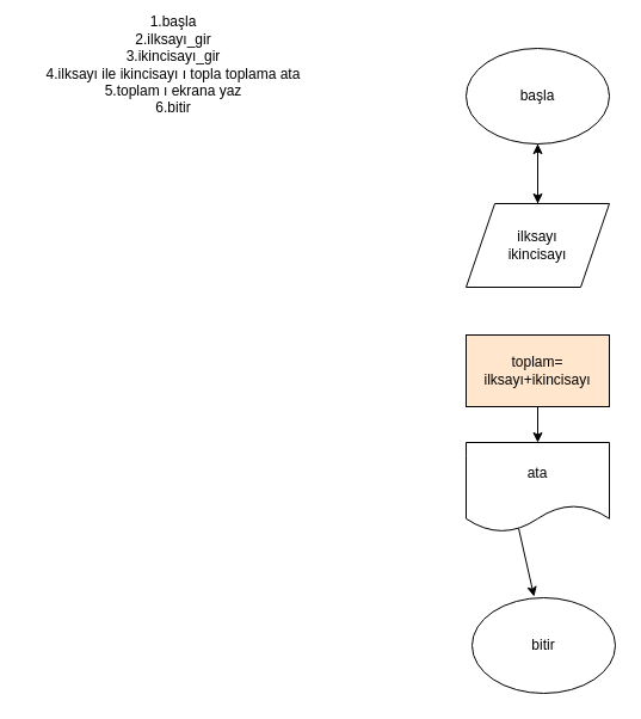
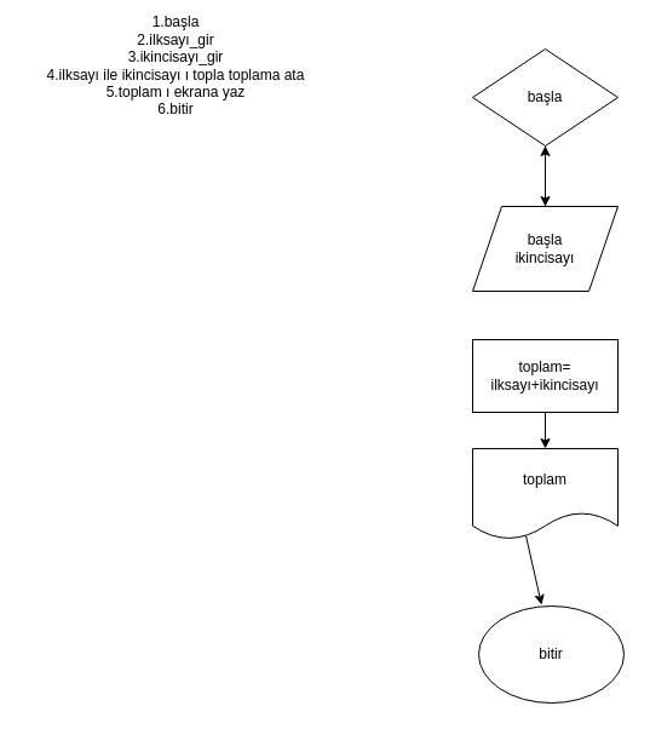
- <mxCell id="4" value="başla" style="ellipse;whiteSpace=wrap;html=1;" vertex="1" parent="1"><mxGeometry x="390" y="40" width="120" height="80" as="geometry" /></mxCell>
+ <mxCell id="4" value="başla" style="rhombus;whiteSpace=wrap;html=1;" vertex="1" parent="1"><mxGeometry x="390" y="40" width="120" height="80" as="geometry" /></mxCell>
- <mxCell id="6" value="ilksayı&lt;br&gt;ikincisayı" style="shape=parallelogram;perimeter=parallelogramPerimeter;whiteSpace=wrap;html=1;" vertex="1" parent="1"><mxGeometry x="390" y="170" width="120" height="70" as="geometry" /></mxCell>
+ <mxCell id="6" value="başla&lt;br&gt;ikincisayı" style="shape=parallelogram;perimeter=parallelogramPerimeter;whiteSpace=wrap;html=1;" vertex="1" parent="1"><mxGeometry x="390" y="170" width="120" height="70" as="geometry" /></mxCell>
- <mxCell id="8" value="toplam=&lt;br&gt;ilksayı+ikincisayı" style="rounded=0;whiteSpace=wrap;html=1;fillColor=#ffe6cc;" vertex="1" parent="1"><mxGeometry x="390" y="280" width="120" height="60" as="geometry" /></mxCell>
+ <mxCell id="8" value="toplam=&lt;br&gt;ilksayı+ikincisayı" style="rounded=0;whiteSpace=wrap;html=1;" vertex="1" parent="1"><mxGeometry x="390" y="280" width="120" height="60" as="geometry" /></mxCell>
- <mxCell id="9" value="ata" style="shape=document;whiteSpace=wrap;html=1;boundedLbl=1;" vertex="1" parent="1"><mxGeometry x="390" y="370" width="120" height="75" as="geometry" /></mxCell>
+ <mxCell id="9" value="toplam" style="shape=document;whiteSpace=wrap;html=1;boundedLbl=1;" vertex="1" parent="1"><mxGeometry x="390" y="370" width="120" height="75" as="geometry" /></mxCell>
